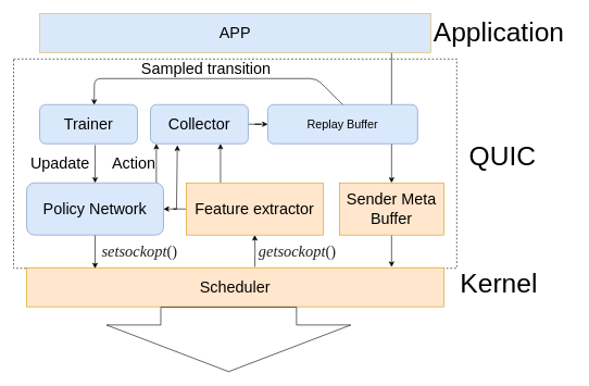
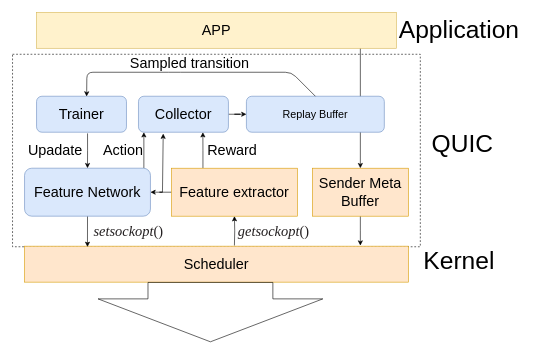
- <mxCell id="4" value="&lt;font style=&quot;font-size: 24px&quot;&gt;APP&lt;/font&gt;" style="rounded=1;whiteSpace=wrap;html=1;arcSize=0;fillColor=#dae8fc;strokeColor=#d6b656;" parent="1" vertex="1"><mxGeometry x="60" y="20" width="600" height="60" as="geometry" /></mxCell>
+ <mxCell id="4" value="&lt;font style=&quot;font-size: 24px&quot;&gt;APP&lt;/font&gt;" style="rounded=1;whiteSpace=wrap;html=1;arcSize=0;fillColor=#fff2cc;strokeColor=#d6b656;" parent="1" vertex="1"><mxGeometry x="60" y="20" width="600" height="60" as="geometry" /></mxCell>
+ <mxCell id="28" value="&lt;font style=&quot;font-size: 24px&quot;&gt;Reward&lt;/font&gt;" style="text;html=1;align=center;verticalAlign=middle;resizable=0;points=[];autosize=1;" vertex="1" parent="1"><mxGeometry x="339" y="240" width="93" height="21" as="geometry" /></mxCell>
- <mxCell id="22" value="&lt;span style=&quot;font-size: 24px&quot;&gt;Policy Network&lt;/span&gt;" style="rounded=1;whiteSpace=wrap;html=1;fillColor=#dae8fc;strokeColor=#6c8ebf;" parent="1" vertex="1"><mxGeometry x="40" y="280" width="210" height="80" as="geometry" /></mxCell>
+ <mxCell id="22" value="&lt;span style=&quot;font-size: 24px&quot;&gt;Feature Network&lt;/span&gt;" style="rounded=1;whiteSpace=wrap;html=1;fillColor=#dae8fc;strokeColor=#6c8ebf;" parent="1" vertex="1"><mxGeometry x="40" y="280" width="210" height="80" as="geometry" /></mxCell>
